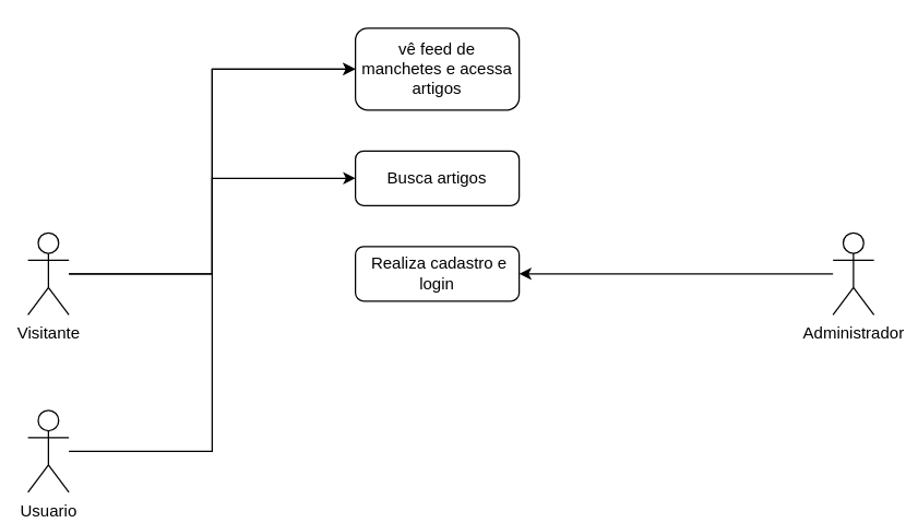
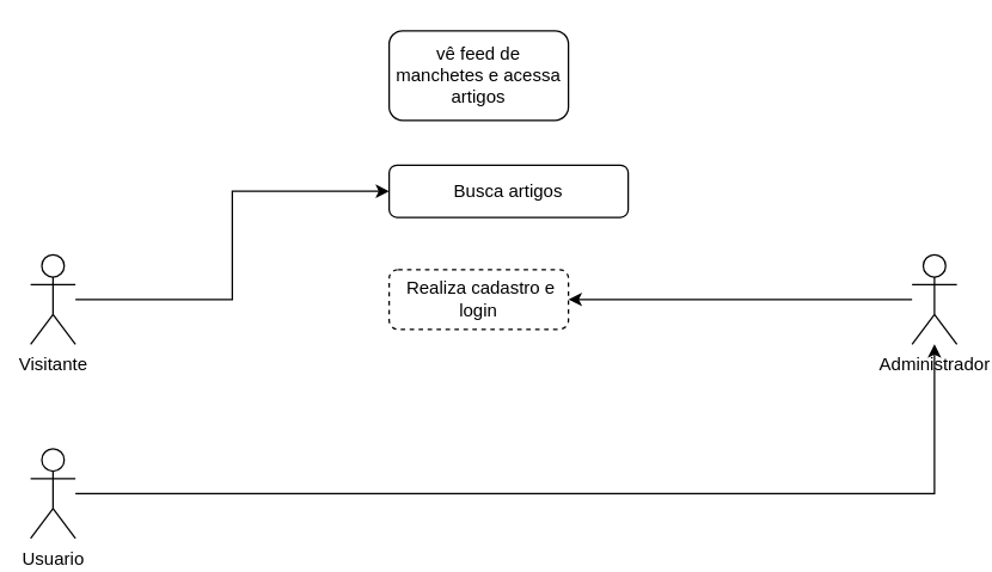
- <mxCell id="3" style="edgeStyle=orthogonalEdgeStyle;rounded=0;orthogonalLoop=1;jettySize=auto;html=1;entryX=0;entryY=0.5;entryDx=0;entryDy=0;" parent="1" source="4" target="7" edge="1"><mxGeometry relative="1" as="geometry" /></mxCell>
- <mxCell id="8" value="Busca artigos" style="rounded=1;whiteSpace=wrap;html=1;" parent="1" vertex="1"><mxGeometry x="260" y="110" width="120" height="40" as="geometry" /></mxCell>
+ <mxCell id="8" value="Busca artigos" style="rounded=1;whiteSpace=wrap;html=1;" parent="1" vertex="1"><mxGeometry x="260" y="110" width="160" height="35" as="geometry" /></mxCell>
- <mxCell id="9" value="&amp;nbsp;Realiza cadastro e login" style="rounded=1;whiteSpace=wrap;html=1;" parent="1" vertex="1"><mxGeometry x="260" y="180" width="120" height="40" as="geometry" /></mxCell>
+ <mxCell id="9" value="&amp;nbsp;Realiza cadastro e login" style="rounded=1;whiteSpace=wrap;html=1;dashed=1;" parent="1" vertex="1"><mxGeometry x="260" y="180" width="120" height="40" as="geometry" /></mxCell>
- <mxCell id="10" style="edgeStyle=orthogonalEdgeStyle;rounded=0;orthogonalLoop=1;jettySize=auto;html=1;entryX=0;entryY=0.5;entryDx=0;entryDy=0;" parent="1" source="11" target="7" edge="1"><mxGeometry relative="1" as="geometry" /></mxCell>
+ <mxCell id="10" style="edgeStyle=orthogonalEdgeStyle;rounded=0;orthogonalLoop=1;jettySize=auto;html=1;" parent="1" source="11" target="6" edge="1"><mxGeometry relative="1" as="geometry" /></mxCell>
